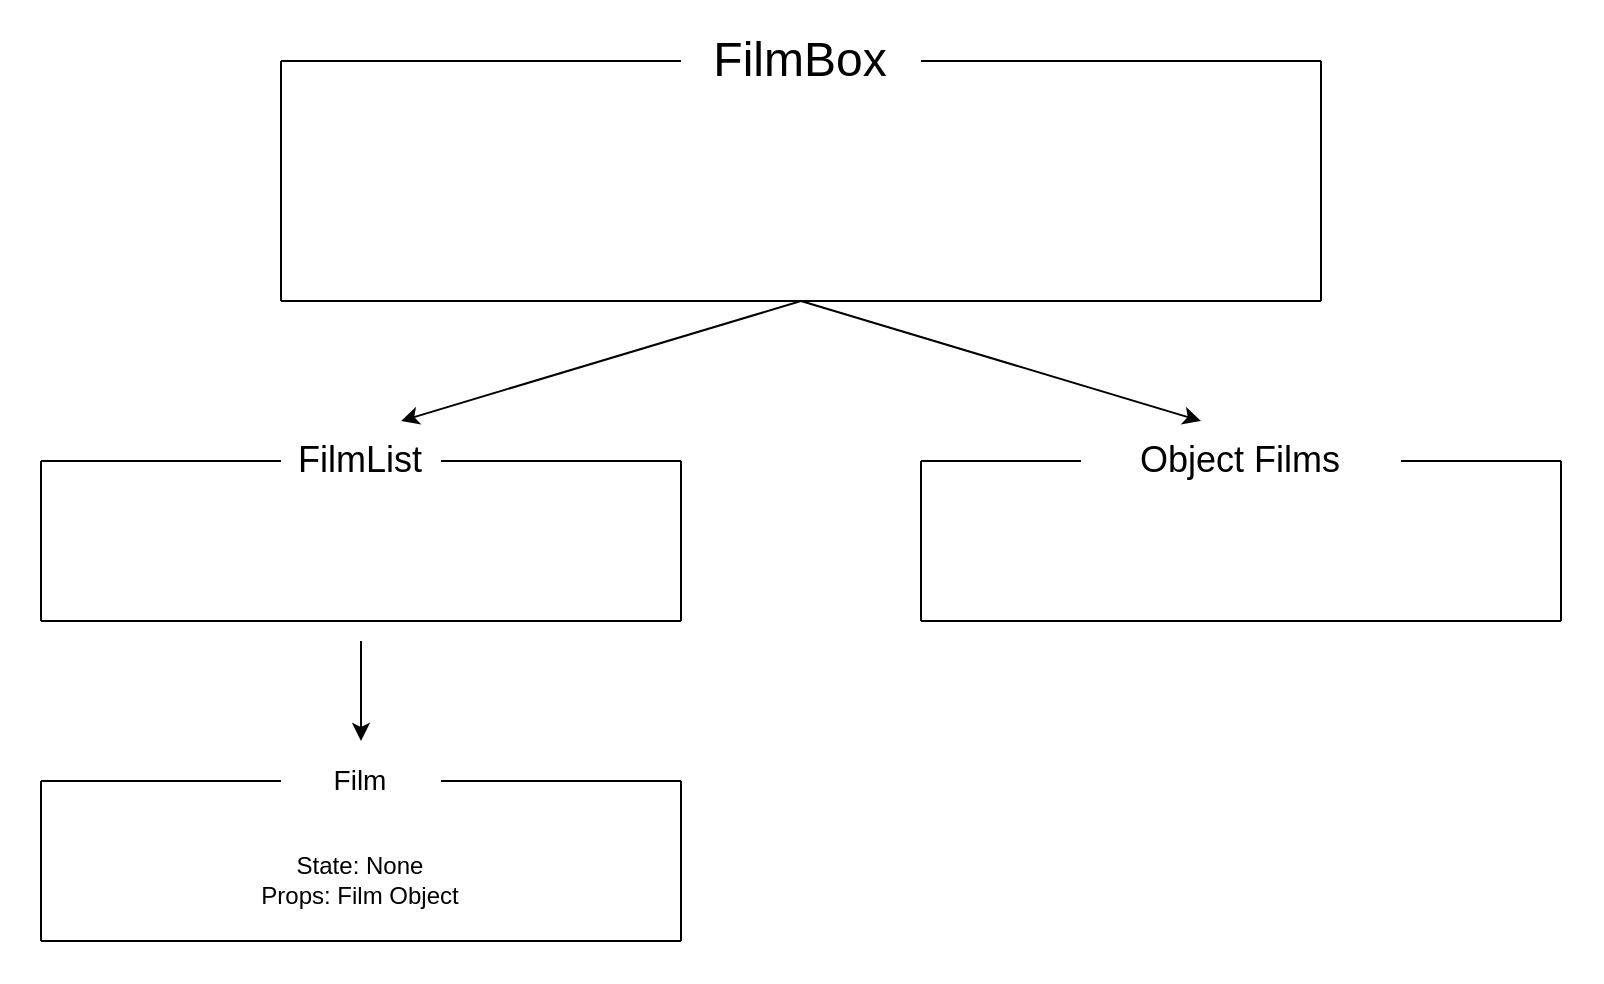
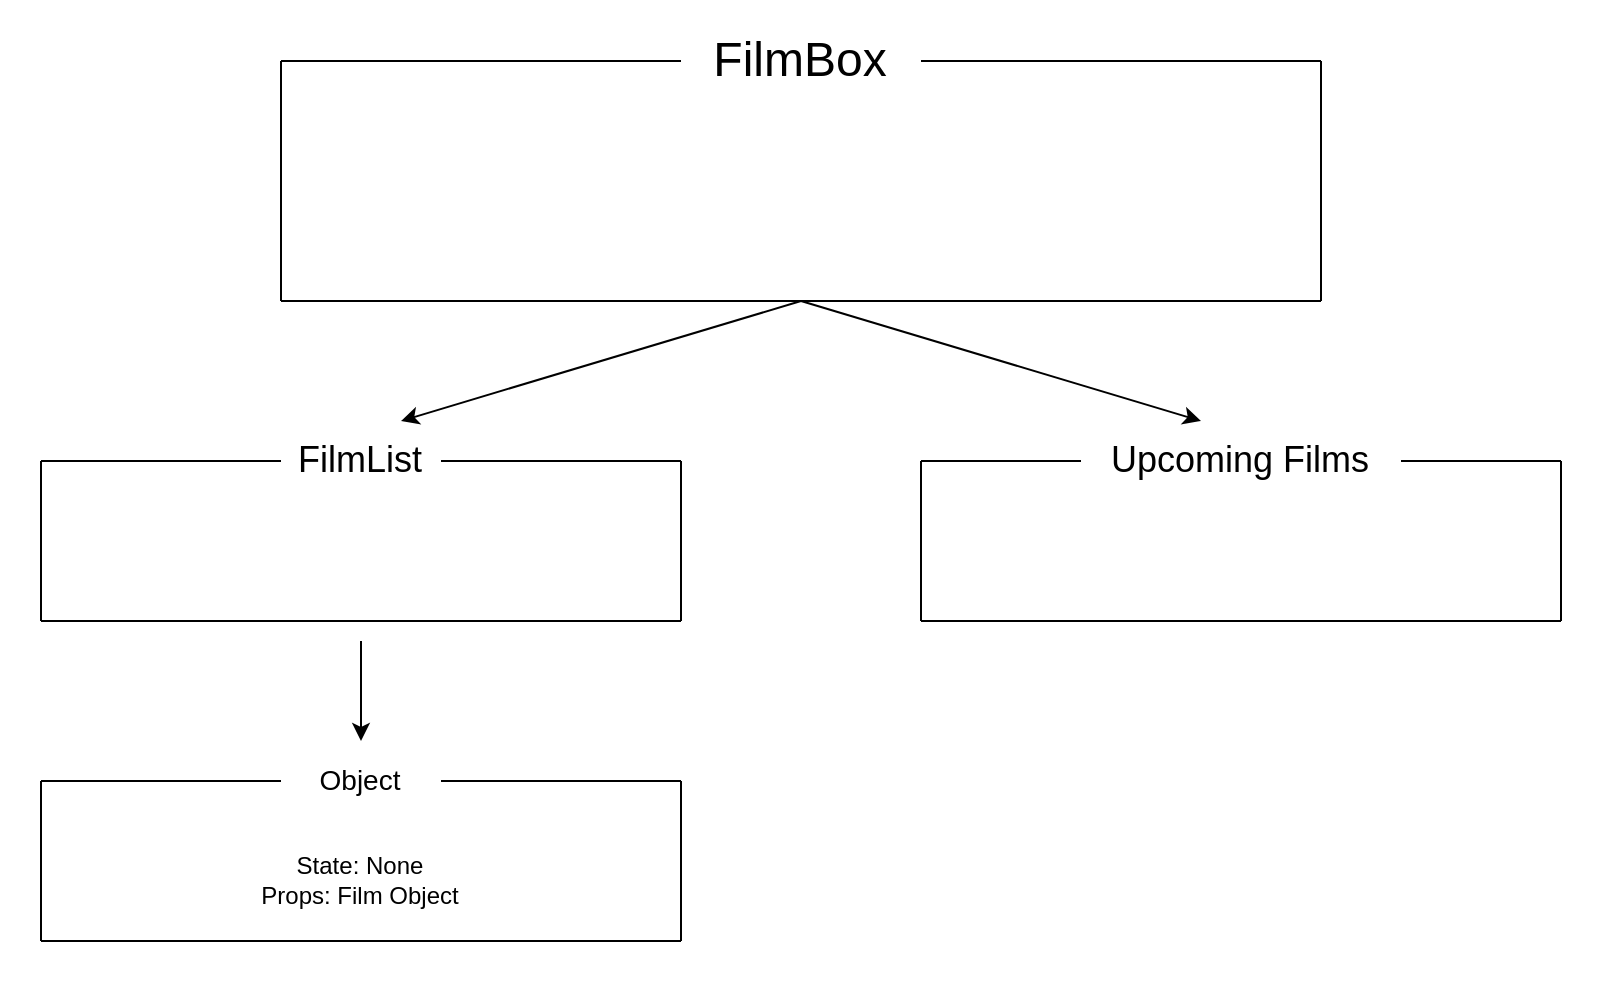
- <mxCell id="26" value="&lt;font style=&quot;font-size: 18px&quot;&gt;Object Films&lt;/font&gt;" style="text;html=1;strokeColor=none;fillColor=none;align=center;verticalAlign=middle;whiteSpace=wrap;rounded=0;" vertex="1" parent="1"><mxGeometry x="550" y="220" width="140" height="20" as="geometry" /></mxCell>
+ <mxCell id="26" value="&lt;font style=&quot;font-size: 18px&quot;&gt;Upcoming Films&lt;/font&gt;" style="text;html=1;strokeColor=none;fillColor=none;align=center;verticalAlign=middle;whiteSpace=wrap;rounded=0;" vertex="1" parent="1"><mxGeometry x="550" y="220" width="140" height="20" as="geometry" /></mxCell>
- <mxCell id="19" value="&lt;font style=&quot;font-size: 14px&quot;&gt;Film&lt;/font&gt;" style="text;html=1;strokeColor=none;fillColor=none;align=center;verticalAlign=middle;whiteSpace=wrap;rounded=0;" vertex="1" parent="1"><mxGeometry x="150" y="380" width="60" height="20" as="geometry" /></mxCell>
+ <mxCell id="19" value="&lt;font style=&quot;font-size: 14px&quot;&gt;Object&lt;/font&gt;" style="text;html=1;strokeColor=none;fillColor=none;align=center;verticalAlign=middle;whiteSpace=wrap;rounded=0;" vertex="1" parent="1"><mxGeometry x="150" y="380" width="60" height="20" as="geometry" /></mxCell>
